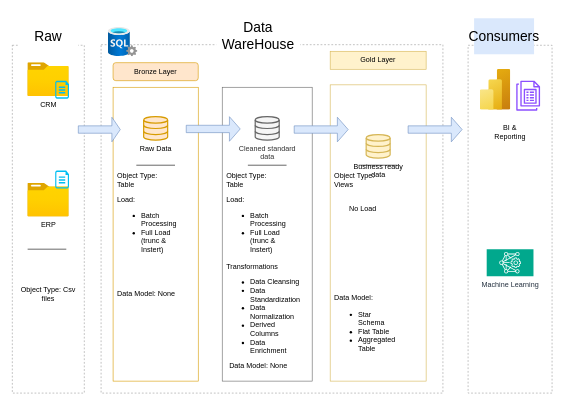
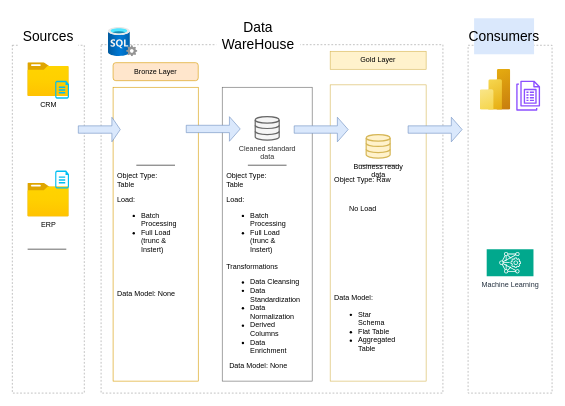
- <mxCell id="3" value="Raw" style="rounded=0;whiteSpace=wrap;html=1;fontSize=23;dashed=1;strokeColor=none;" vertex="1" parent="1"><mxGeometry x="30" y="35" width="100" height="50" as="geometry" /></mxCell>
+ <mxCell id="3" value="Sources" style="rounded=0;whiteSpace=wrap;html=1;fontSize=23;dashed=1;strokeColor=none;" vertex="1" parent="1"><mxGeometry x="30" y="35" width="100" height="50" as="geometry" /></mxCell>
- <mxCell id="19" value="Raw Data" style="html=1;verticalLabelPosition=bottom;align=center;labelBackgroundColor=#ffffff;verticalAlign=top;strokeWidth=2;strokeColor=#d79b00;shadow=0;dashed=0;shape=mxgraph.ios7.icons.data;fillColor=#ffe6cc;" vertex="1" parent="1"><mxGeometry x="239" y="194.05" width="40" height="39.1" as="geometry" /></mxCell>
- <mxCell id="41" value="BI &amp;amp; Reporting" style="text;html=1;align=center;verticalAlign=middle;whiteSpace=wrap;rounded=0;" vertex="1" parent="1"><mxGeometry x="820" y="205.05" width="60" height="30" as="geometry" /></mxCell>
- <mxCell id="36" value="Object Type: Views" style="text;html=1;align=left;verticalAlign=middle;whiteSpace=wrap;rounded=0;" vertex="1" parent="1"><mxGeometry x="555" y="284" width="100" height="30" as="geometry" /></mxCell>
+ <mxCell id="36" value="Object Type: Raw" style="text;html=1;align=left;verticalAlign=middle;whiteSpace=wrap;rounded=0;" vertex="1" parent="1"><mxGeometry x="555" y="284" width="100" height="30" as="geometry" /></mxCell>
- <mxCell id="18" value="Object Type: Csv files" style="text;html=1;align=center;verticalAlign=middle;whiteSpace=wrap;rounded=0;" vertex="1" parent="1"><mxGeometry x="30" y="475" width="100" height="30" as="geometry" /></mxCell>
